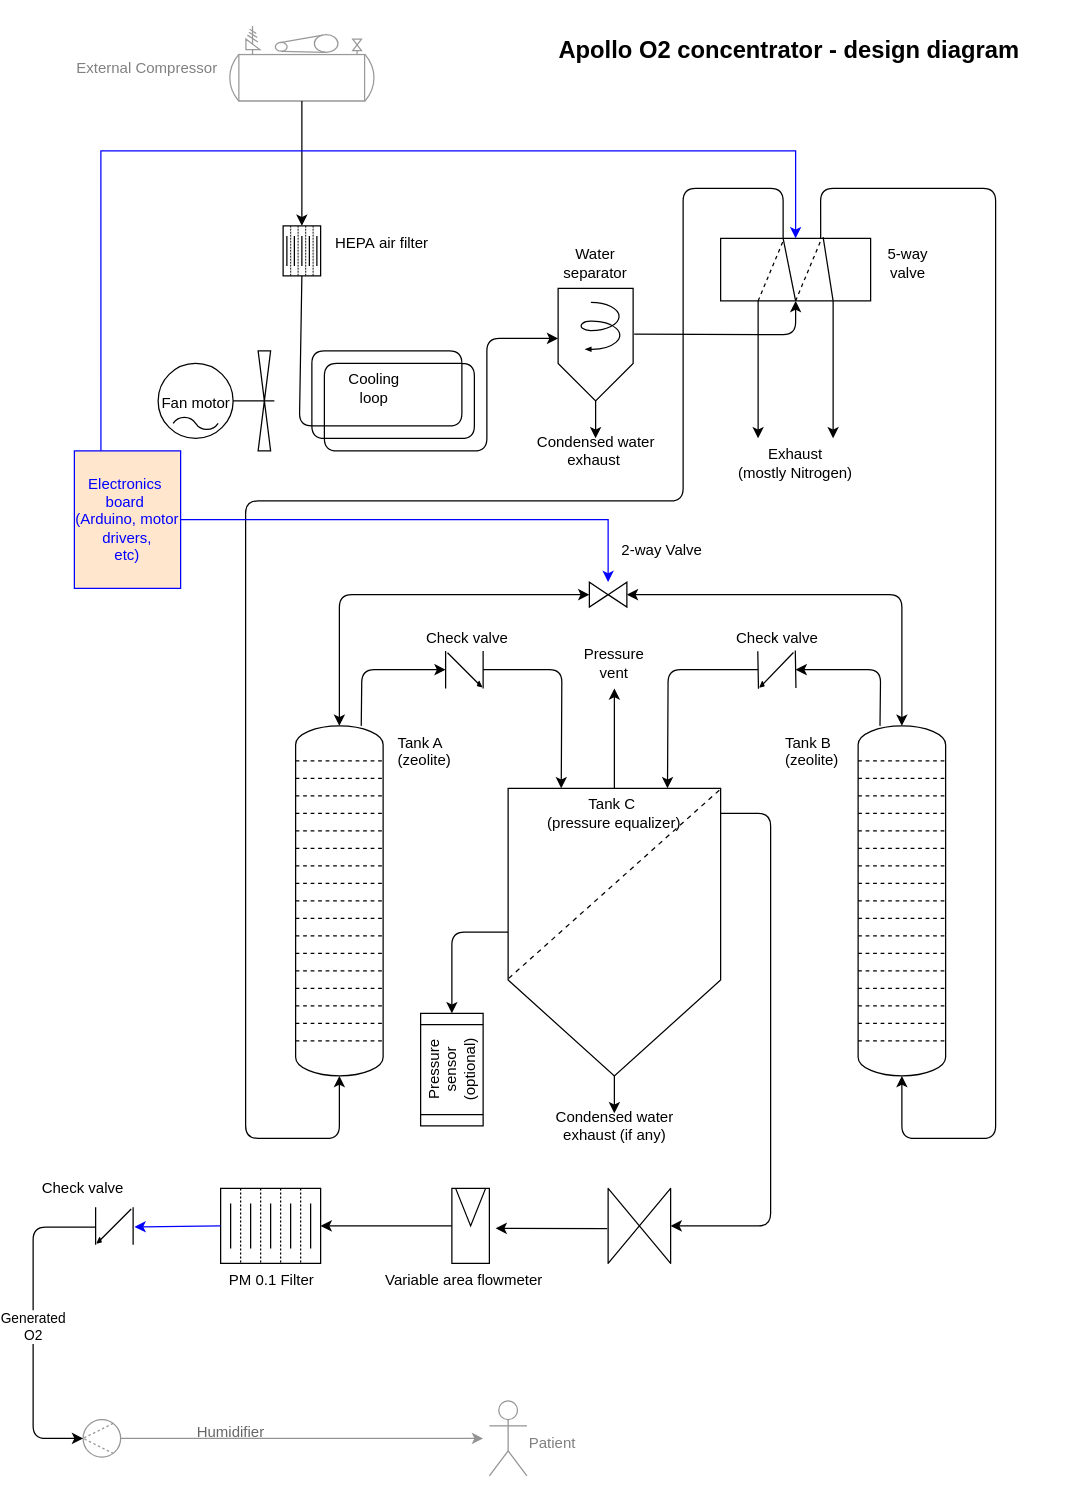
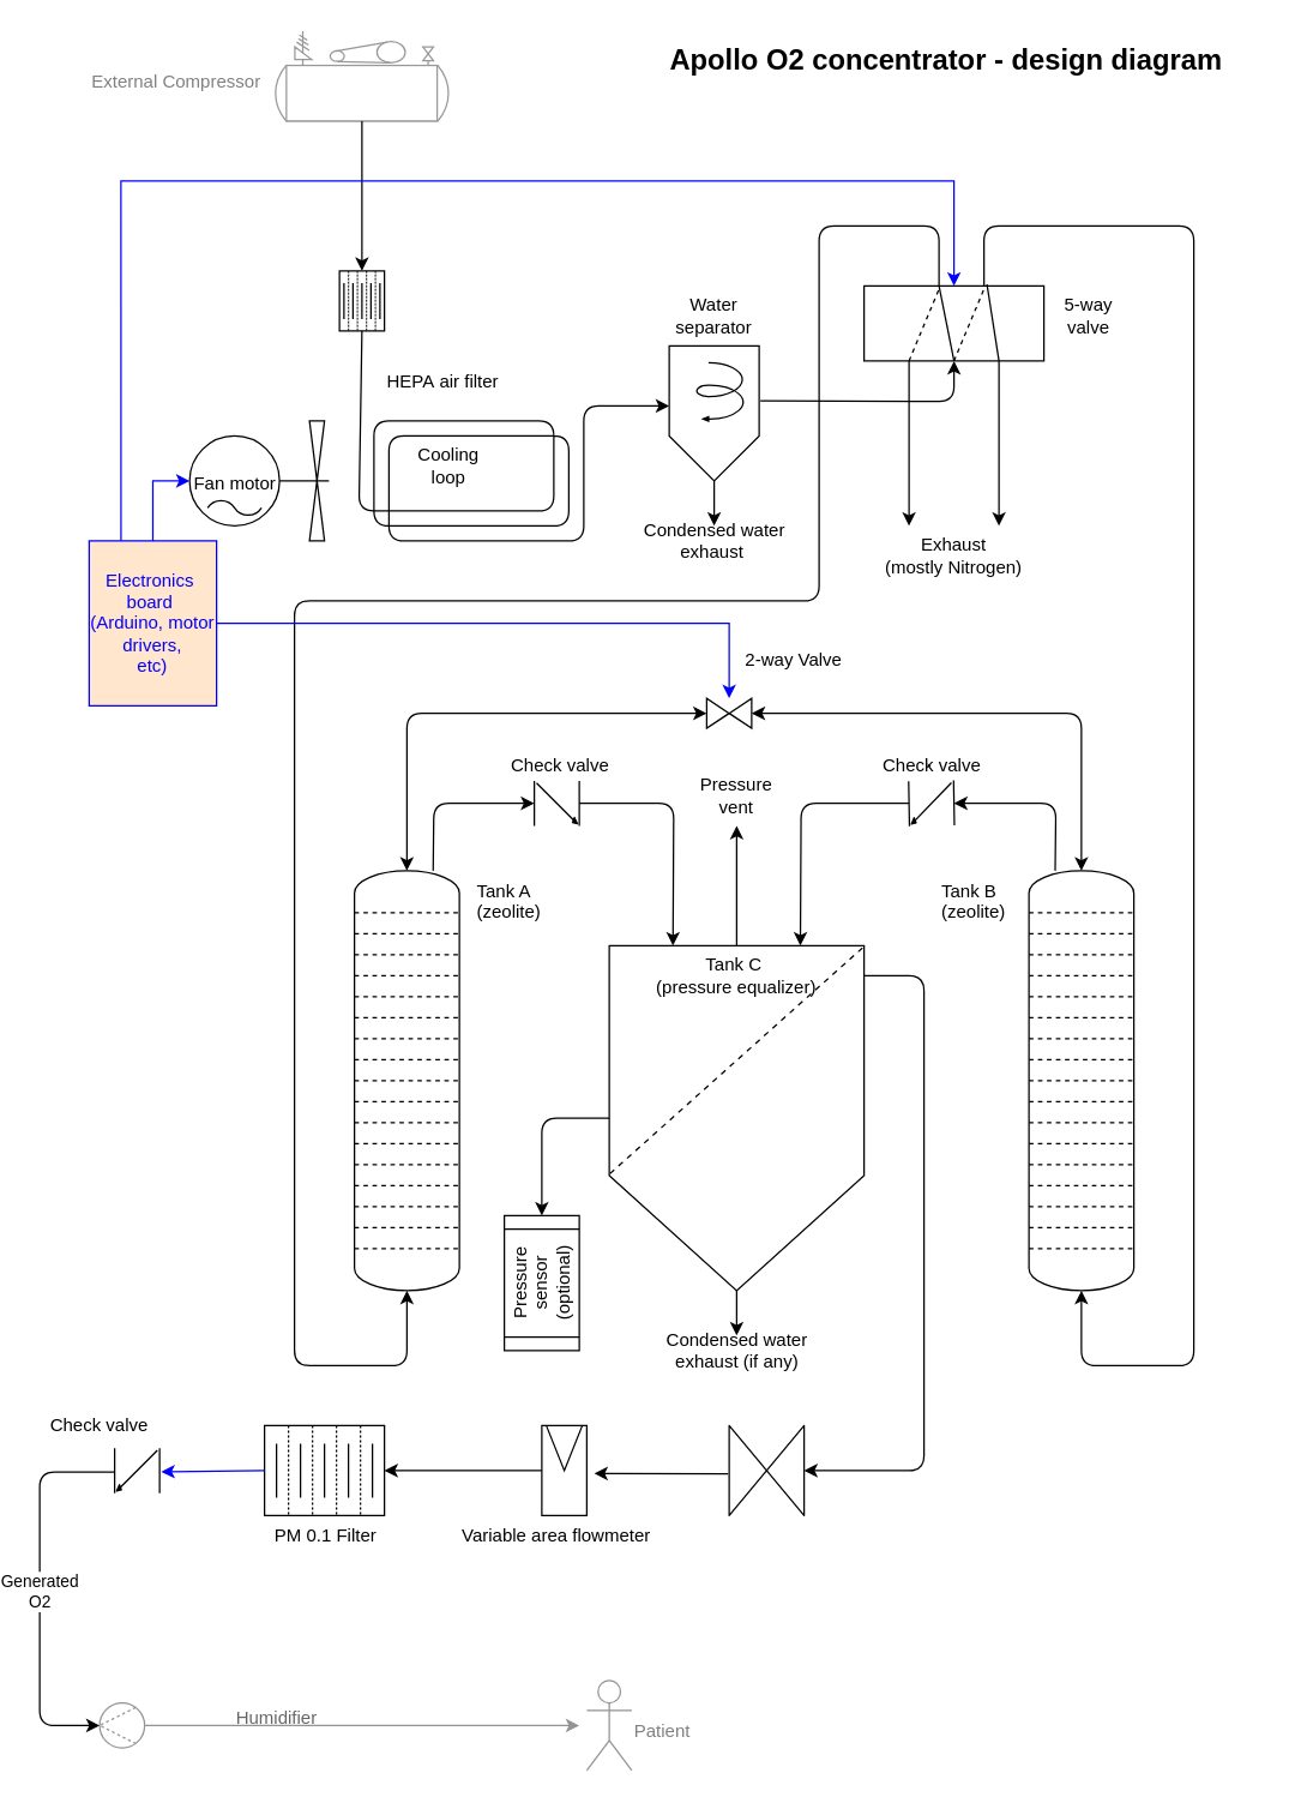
- <mxCell id="52" value="HEPA air filter" style="text;html=1;" parent="1" vertex="1"><mxGeometry x="260" y="180" width="100" height="30" as="geometry" /></mxCell>
+ <mxCell id="52" value="HEPA air filter" style="text;html=1;" parent="1" vertex="1"><mxGeometry x="250" y="240" width="100" height="30" as="geometry" /></mxCell>
+ <mxCell id="57" style="edgeStyle=orthogonalEdgeStyle;rounded=0;orthogonalLoop=1;jettySize=auto;html=1;exitX=0.5;exitY=0;exitDx=0;exitDy=0;strokeColor=#0000FF;entryX=0;entryY=0.5;entryDx=0;entryDy=0;entryPerimeter=0;" parent="1" source="60" target="39" edge="1"><mxGeometry relative="1" as="geometry" /></mxCell>
